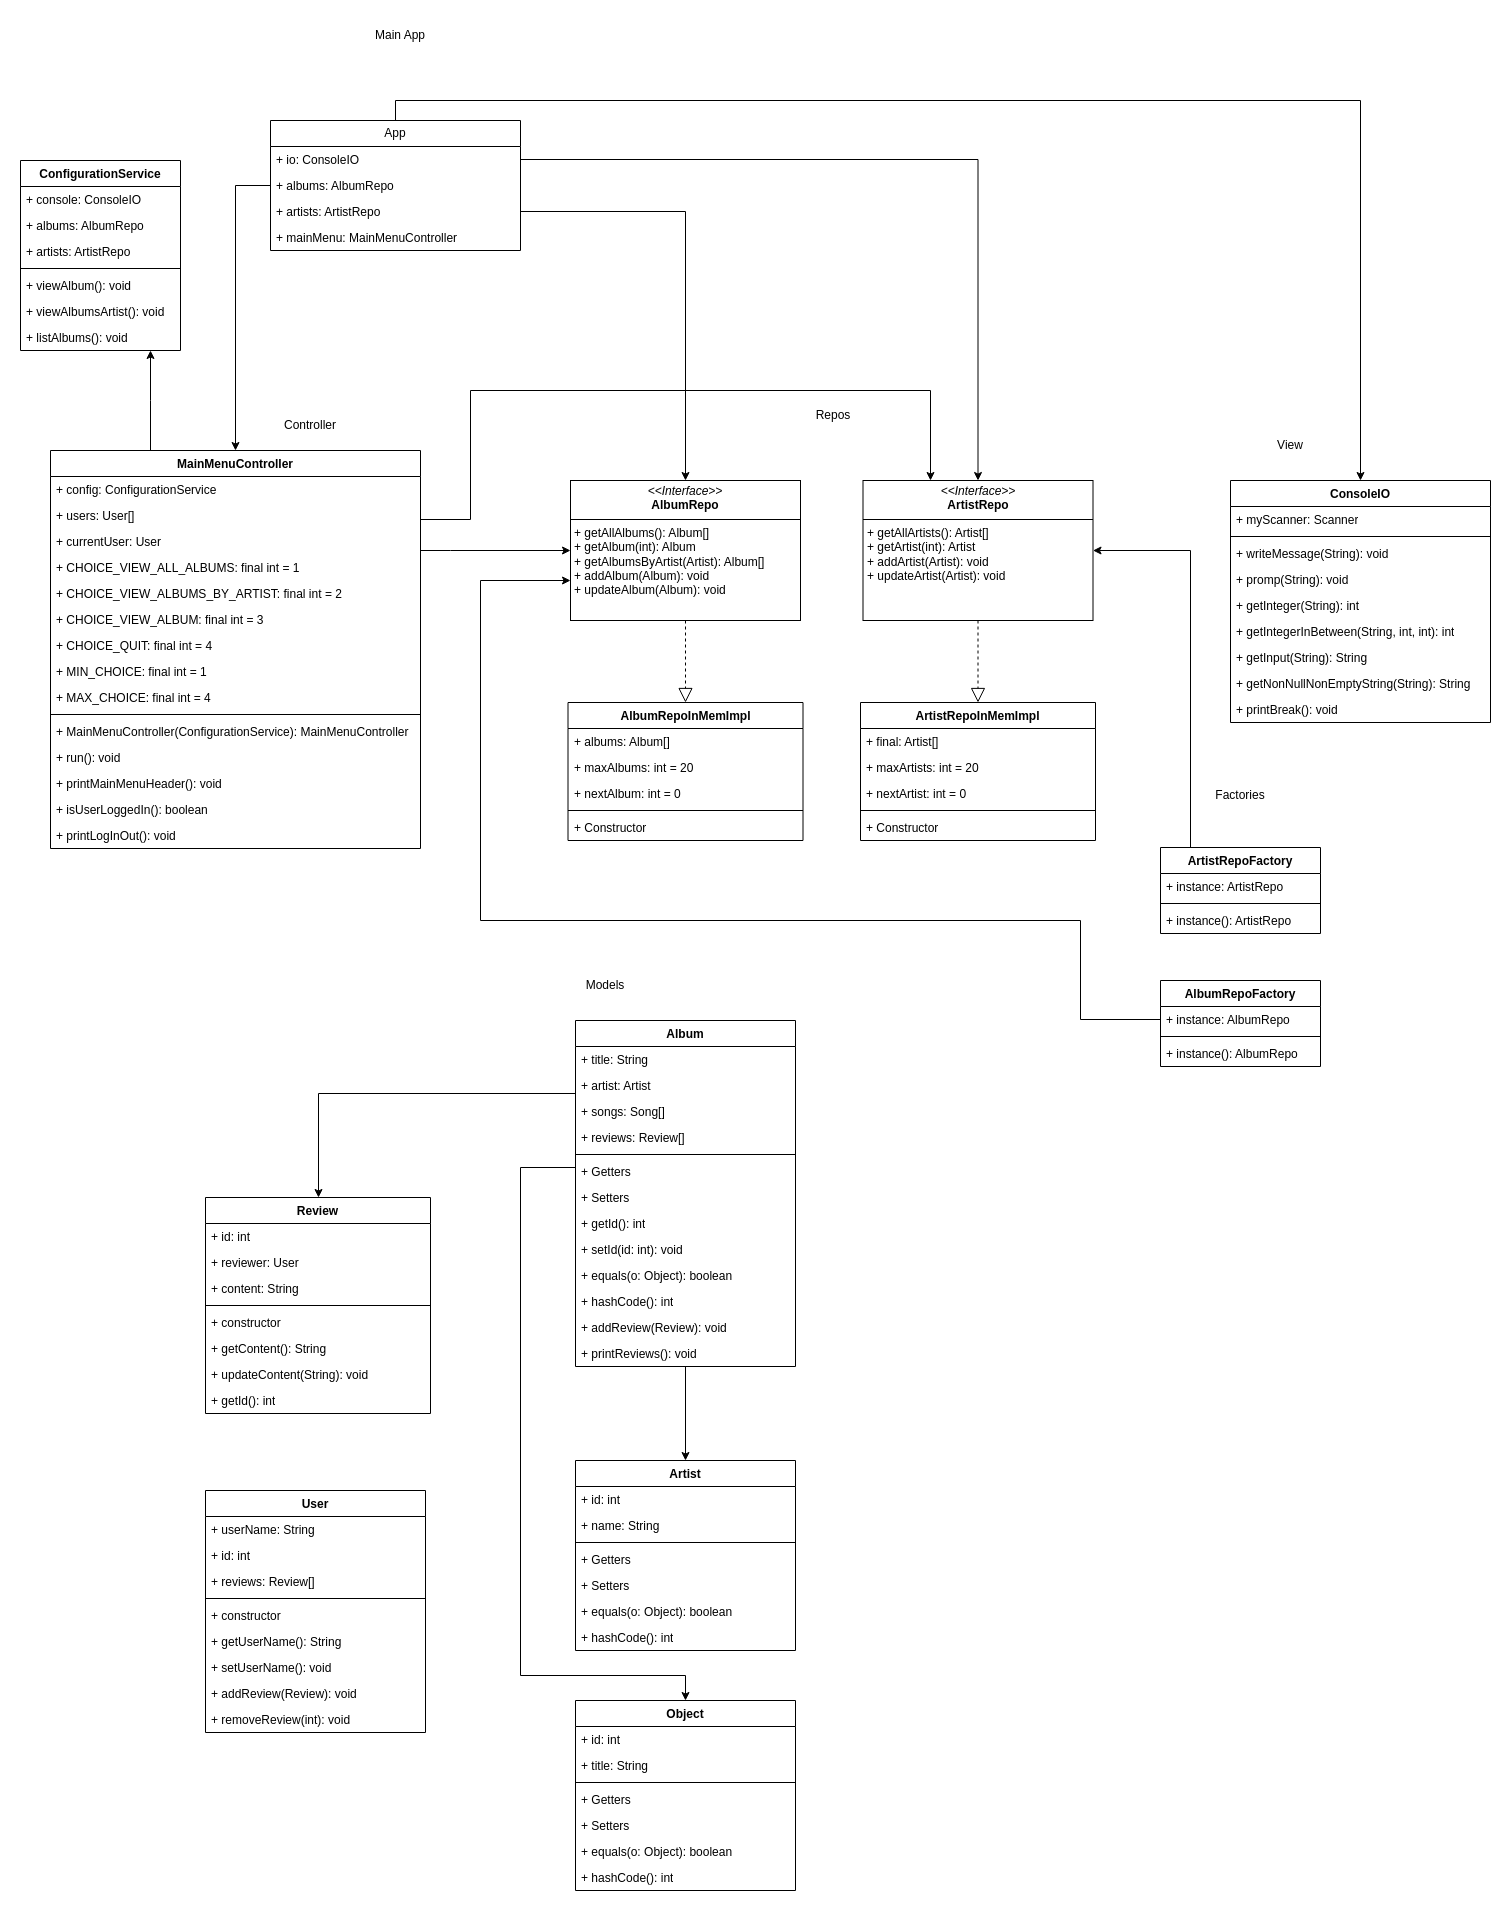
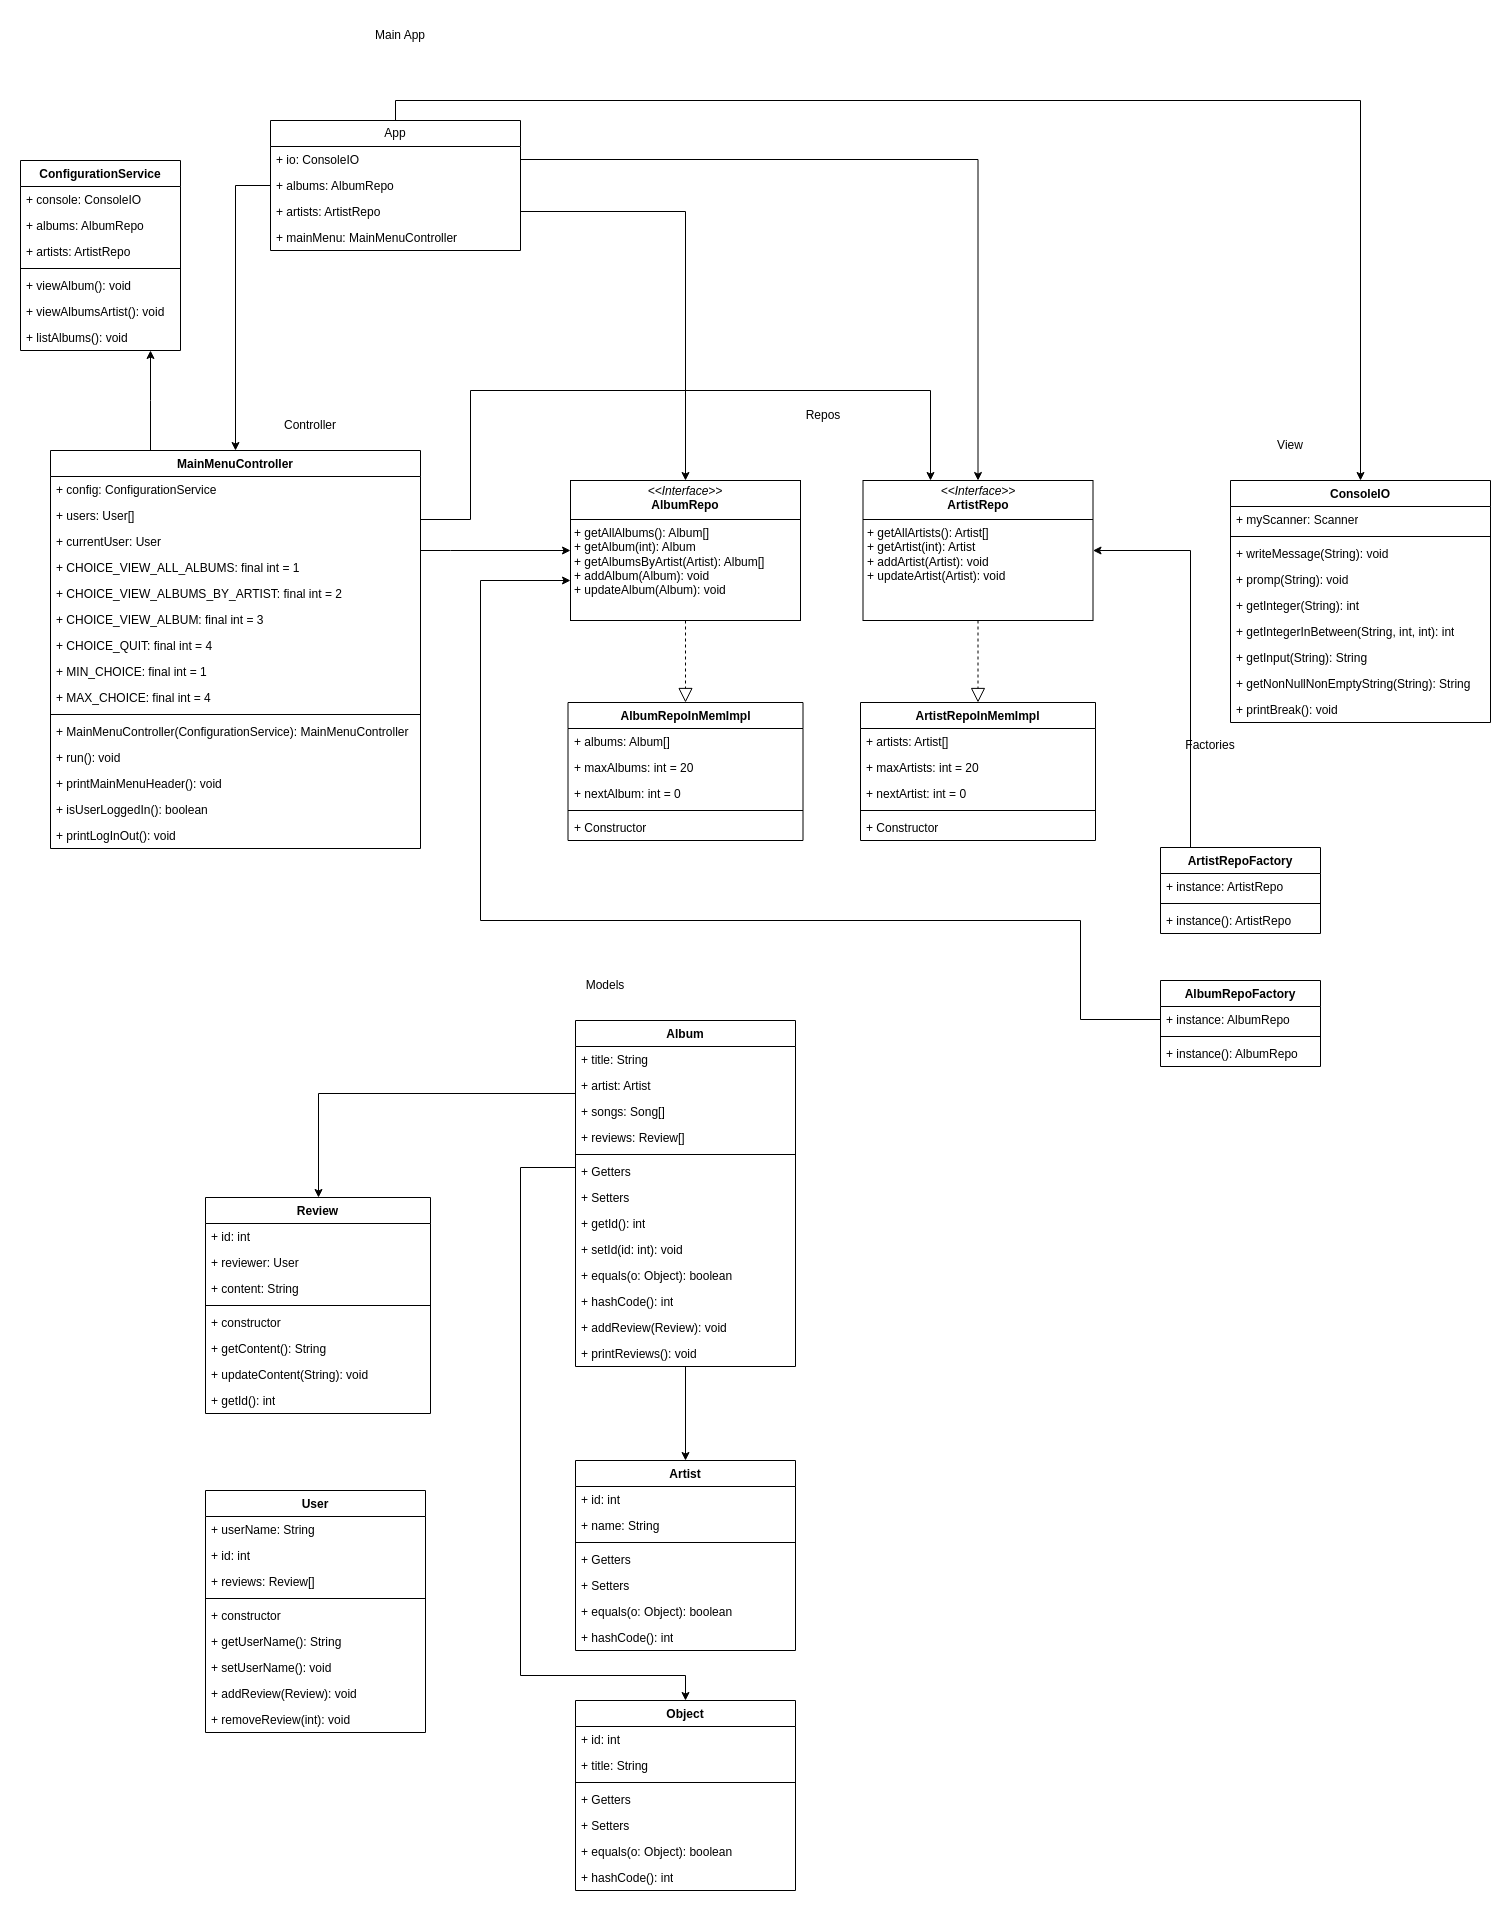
- <mxCell id="85" value="Repos" style="text;html=1;align=center;verticalAlign=middle;whiteSpace=wrap;rounded=0;" vertex="1" parent="1"><mxGeometry x="802.5" y="400" width="60" height="30" as="geometry" /></mxCell>
+ <mxCell id="85" value="Repos" style="text;html=1;align=center;verticalAlign=middle;whiteSpace=wrap;rounded=0;" vertex="1" parent="1"><mxGeometry x="792.5" y="400" width="60" height="30" as="geometry" /></mxCell>
- <mxCell id="79" value="+ final: Artist[]" style="text;strokeColor=none;fillColor=none;align=left;verticalAlign=top;spacingLeft=4;spacingRight=4;overflow=hidden;rotatable=0;points=[[0,0.5],[1,0.5]];portConstraint=eastwest;whiteSpace=wrap;html=1;" vertex="1" parent="78"><mxGeometry y="26" width="235" height="26" as="geometry" /></mxCell>
+ <mxCell id="79" value="+ artists: Artist[]" style="text;strokeColor=none;fillColor=none;align=left;verticalAlign=top;spacingLeft=4;spacingRight=4;overflow=hidden;rotatable=0;points=[[0,0.5],[1,0.5]];portConstraint=eastwest;whiteSpace=wrap;html=1;" vertex="1" parent="78"><mxGeometry y="26" width="235" height="26" as="geometry" /></mxCell>
- <mxCell id="58" value="Factories" style="text;html=1;align=center;verticalAlign=middle;whiteSpace=wrap;rounded=0;" vertex="1" parent="1"><mxGeometry x="1210" y="780" width="60" height="30" as="geometry" /></mxCell>
+ <mxCell id="58" value="Factories" style="text;html=1;align=center;verticalAlign=middle;whiteSpace=wrap;rounded=0;" vertex="1" parent="1"><mxGeometry x="1180" y="730" width="60" height="30" as="geometry" /></mxCell>
